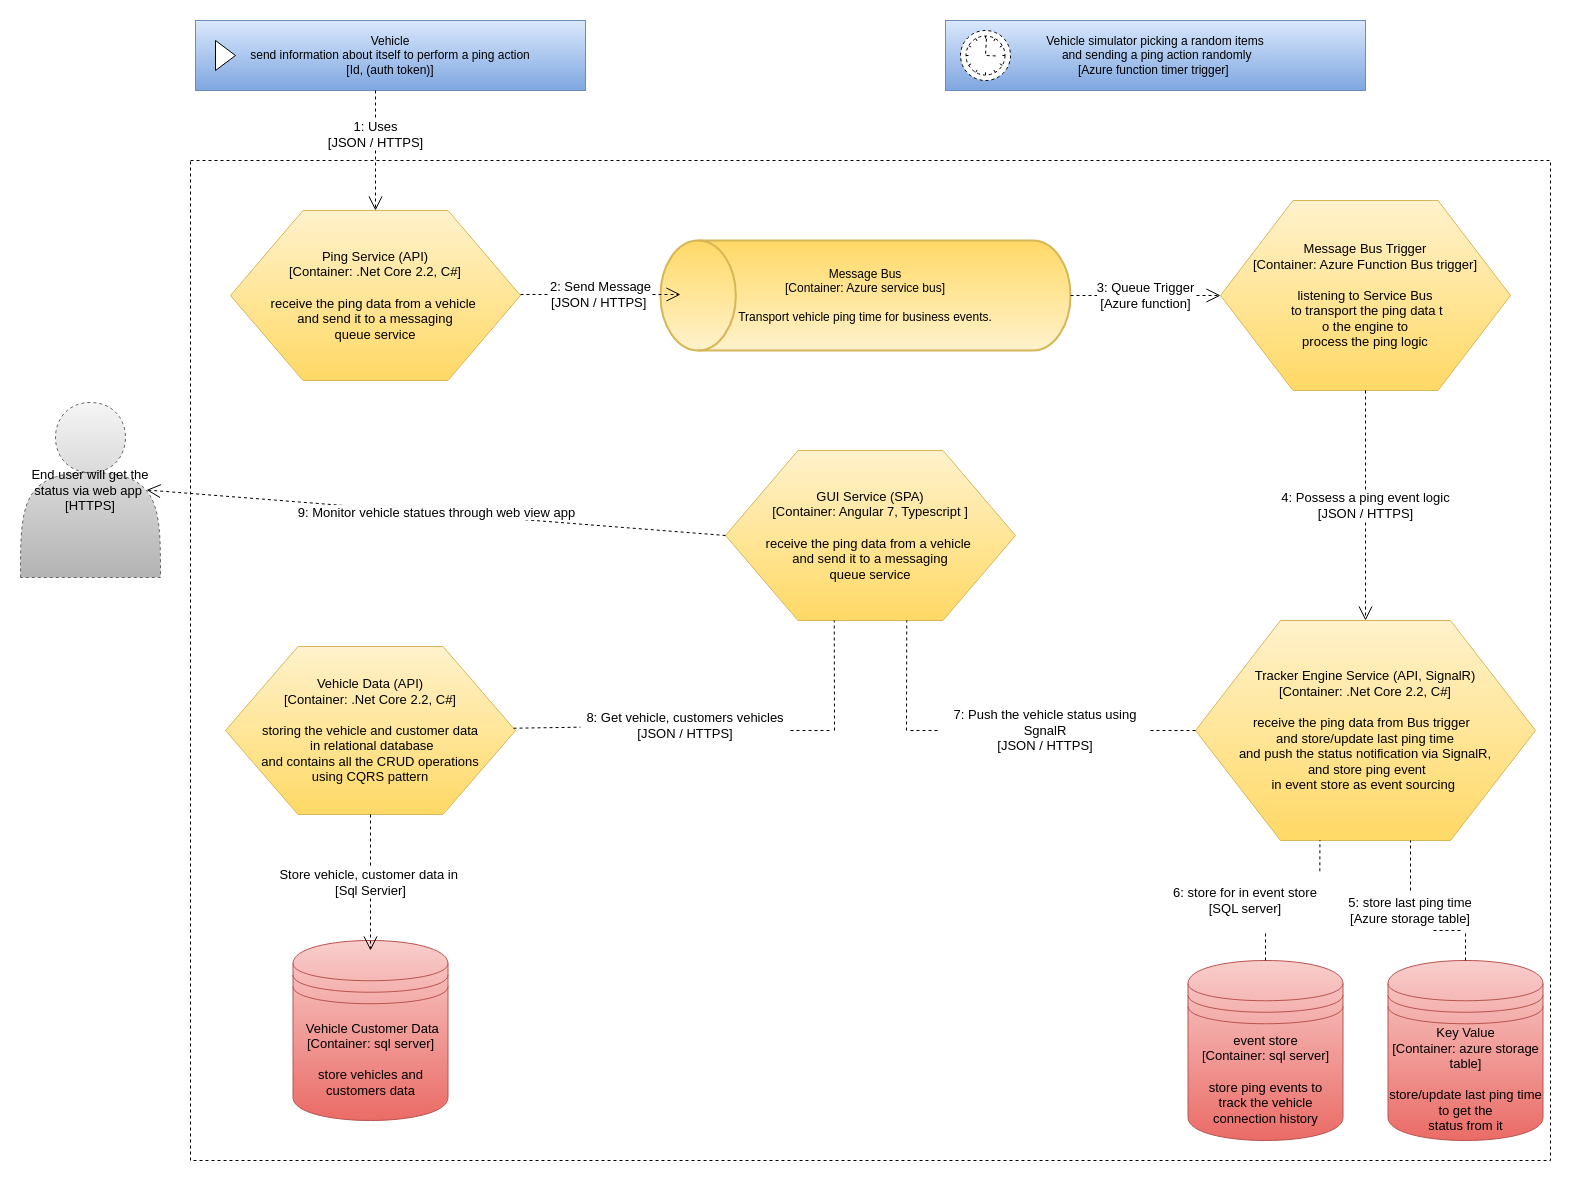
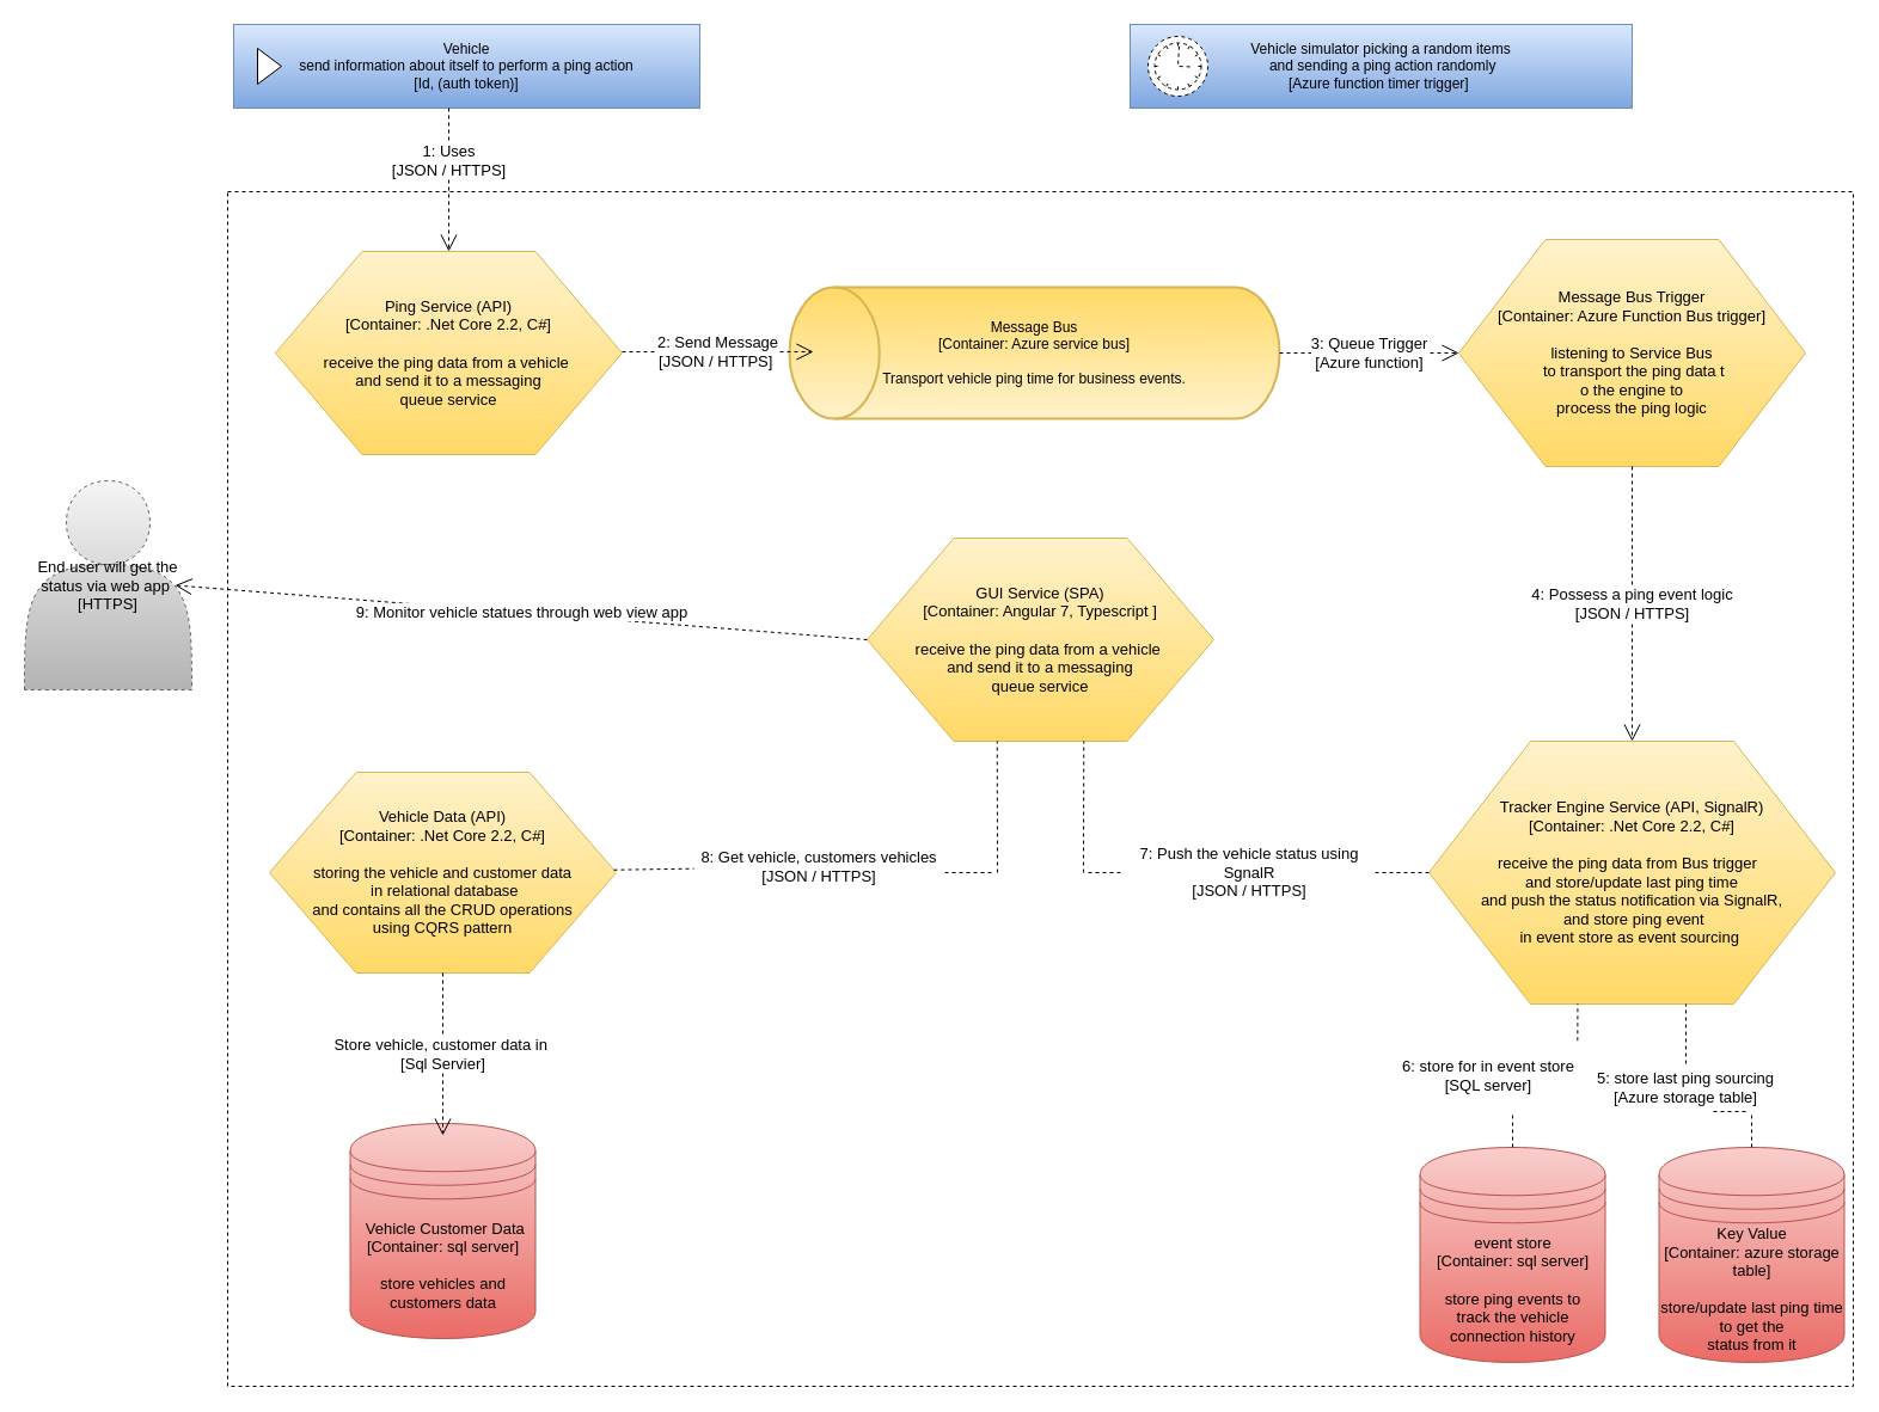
- <mxCell id="30" value="5: store last ping time&lt;br&gt;[Azure storage table]&lt;br&gt;" style="text;html=1;strokeColor=none;fillColor=none;align=center;verticalAlign=middle;whiteSpace=wrap;rounded=0;dashed=1;fontSize=13;" vertex="1" parent="1"><mxGeometry x="1330" y="890" width="160" height="40" as="geometry" /></mxCell>
+ <mxCell id="30" value="5: store last ping sourcing&lt;br&gt;[Azure storage table]&lt;br&gt;" style="text;html=1;strokeColor=none;fillColor=none;align=center;verticalAlign=middle;whiteSpace=wrap;rounded=0;dashed=1;fontSize=13;" vertex="1" parent="1"><mxGeometry x="1330" y="890" width="160" height="40" as="geometry" /></mxCell>
